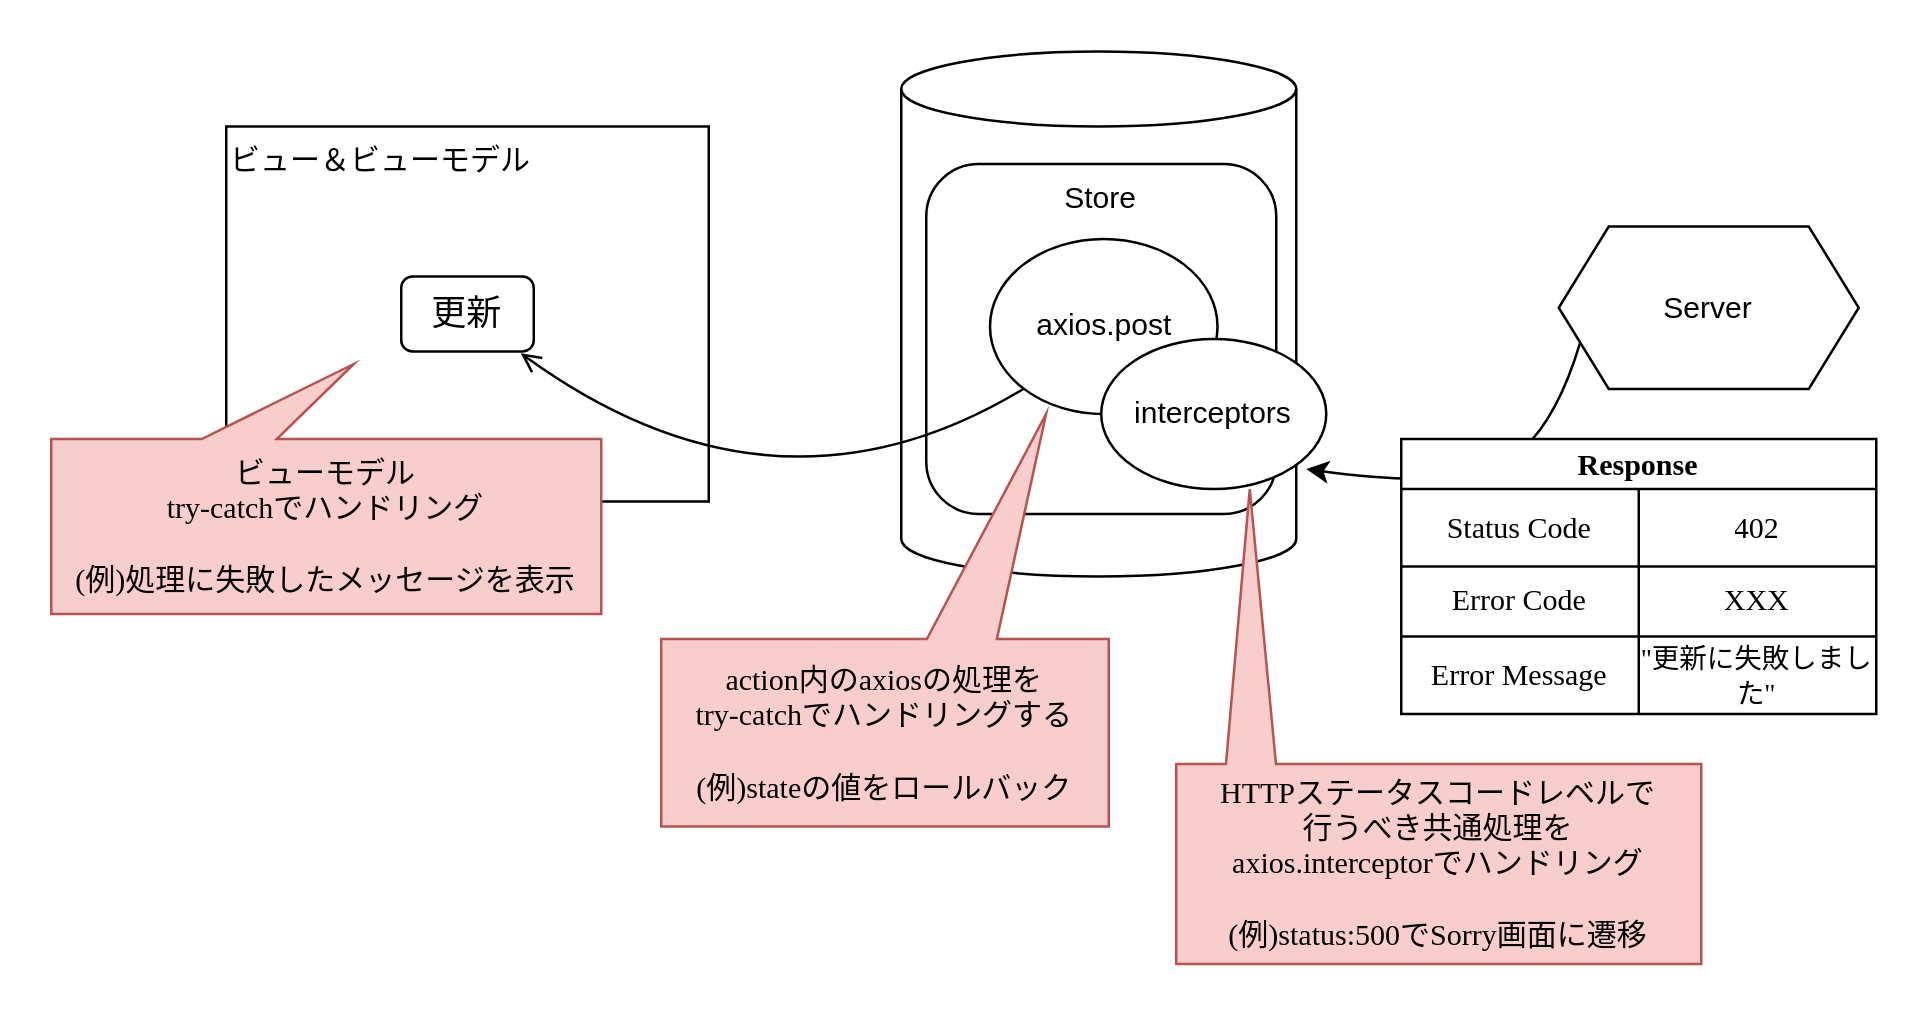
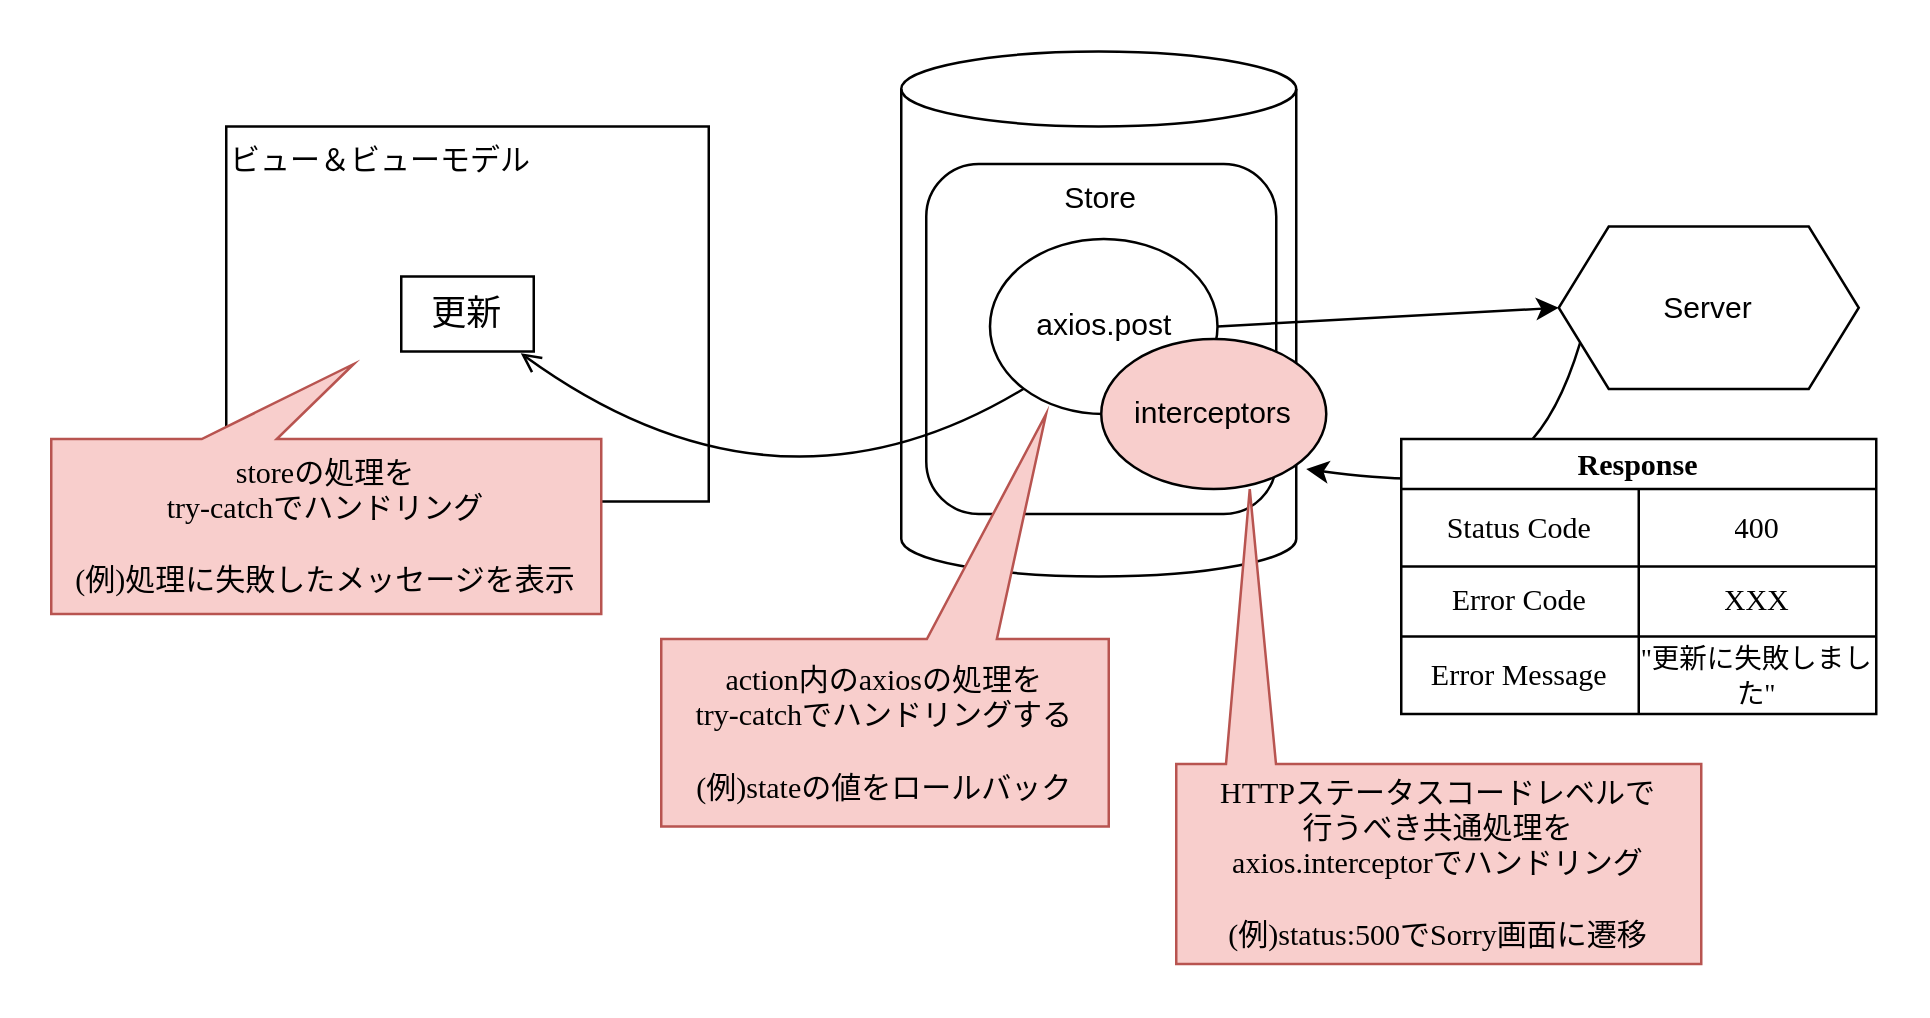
- <mxCell id="5" value="&lt;div style=&quot;font-size: 14px; line-height: 19px;&quot;&gt;更新&lt;/div&gt;" style="rounded=1;whiteSpace=wrap;html=1;fillColor=none;fontColor=default;labelBackgroundColor=none;fontFamily=Noto Sans JP;fontSource=https%3A%2F%2Ffonts.googleapis.com%2Fcss%3Ffamily%3DNoto%2BSans%2BJP;" vertex="1" parent="1"><mxGeometry x="160" y="110" width="53" height="30" as="geometry" /></mxCell>
+ <mxCell id="5" value="&lt;div style=&quot;font-size: 14px; line-height: 19px;&quot;&gt;更新&lt;/div&gt;" style="whiteSpace=wrap;html=1;fillColor=none;fontColor=default;labelBackgroundColor=none;fontFamily=Noto Sans JP;fontSource=https%3A%2F%2Ffonts.googleapis.com%2Fcss%3Ffamily%3DNoto%2BSans%2BJP;rounded=0;" vertex="1" parent="1"><mxGeometry x="160" y="110" width="53" height="30" as="geometry" /></mxCell>
+ <mxCell id="7" style="edgeStyle=none;html=1;exitX=1;exitY=0.5;exitDx=0;exitDy=0;entryX=0;entryY=0.5;entryDx=0;entryDy=0;fontColor=default;" edge="1" parent="1" source="8" target="6"><mxGeometry relative="1" as="geometry" /></mxCell>
- <mxCell id="23" value="interceptors" style="ellipse;whiteSpace=wrap;html=1;" vertex="1" parent="1"><mxGeometry x="440" y="135" width="90" height="60" as="geometry" /></mxCell>
+ <mxCell id="23" value="interceptors" style="ellipse;whiteSpace=wrap;html=1;fillColor=#f8cecc;" vertex="1" parent="1"><mxGeometry x="440" y="135" width="90" height="60" as="geometry" /></mxCell>
- <mxCell id="22" value="ビューモデル&lt;br&gt;try-catchでハンドリング&lt;br&gt;&lt;br&gt;(例)処理に失敗したメッセージを表示" style="shape=callout;whiteSpace=wrap;html=1;perimeter=calloutPerimeter;labelBackgroundColor=none;fontFamily=Noto Sans JP;fontSource=https%3A%2F%2Ffonts.googleapis.com%2Fcss%3Ffamily%3DNoto%2BSans%2BJP;fillColor=#f8cecc;size=30;position=0.59;base=30;direction=west;position2=0.45;strokeColor=#b85450;align=center;spacingLeft=1;spacingRight=1;" vertex="1" parent="1"><mxGeometry x="20" y="145" width="220" height="100" as="geometry" /></mxCell>
+ <mxCell id="22" value="storeの処理を&lt;br&gt;try-catchでハンドリング&lt;br&gt;&lt;br&gt;(例)処理に失敗したメッセージを表示" style="shape=callout;whiteSpace=wrap;html=1;perimeter=calloutPerimeter;labelBackgroundColor=none;fontFamily=Noto Sans JP;fontSource=https%3A%2F%2Ffonts.googleapis.com%2Fcss%3Ffamily%3DNoto%2BSans%2BJP;fillColor=#f8cecc;size=30;position=0.59;base=30;direction=west;position2=0.45;strokeColor=#b85450;align=center;spacingLeft=1;spacingRight=1;" vertex="1" parent="1"><mxGeometry x="20" y="145" width="220" height="100" as="geometry" /></mxCell>
- <mxCell id="13" value="402" style="shape=partialRectangle;html=1;whiteSpace=wrap;connectable=0;fillColor=none;top=0;left=0;bottom=0;right=0;overflow=hidden;pointerEvents=1;labelBackgroundColor=none;fontFamily=Noto Sans JP;fontSource=https%3A%2F%2Ffonts.googleapis.com%2Fcss%3Ffamily%3DNoto%2BSans%2BJP;fontColor=default;strokeWidth=1;" vertex="1" parent="11"><mxGeometry x="95" width="95" height="31" as="geometry"><mxRectangle width="95" height="31" as="alternateBounds" /></mxGeometry></mxCell>
+ <mxCell id="13" value="400" style="shape=partialRectangle;html=1;whiteSpace=wrap;connectable=0;fillColor=none;top=0;left=0;bottom=0;right=0;overflow=hidden;pointerEvents=1;labelBackgroundColor=none;fontFamily=Noto Sans JP;fontSource=https%3A%2F%2Ffonts.googleapis.com%2Fcss%3Ffamily%3DNoto%2BSans%2BJP;fontColor=default;strokeWidth=1;" vertex="1" parent="11"><mxGeometry x="95" width="95" height="31" as="geometry"><mxRectangle width="95" height="31" as="alternateBounds" /></mxGeometry></mxCell>
